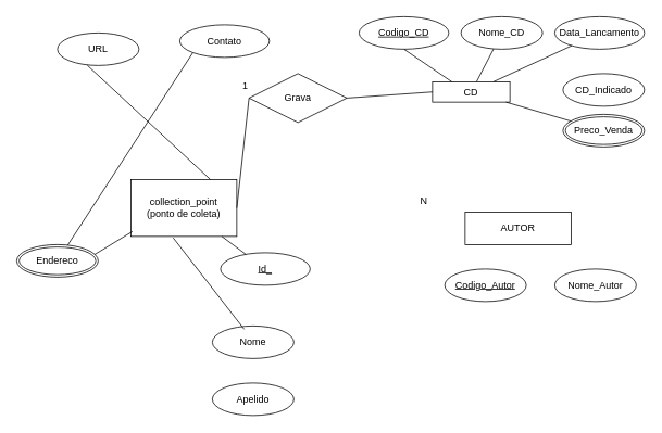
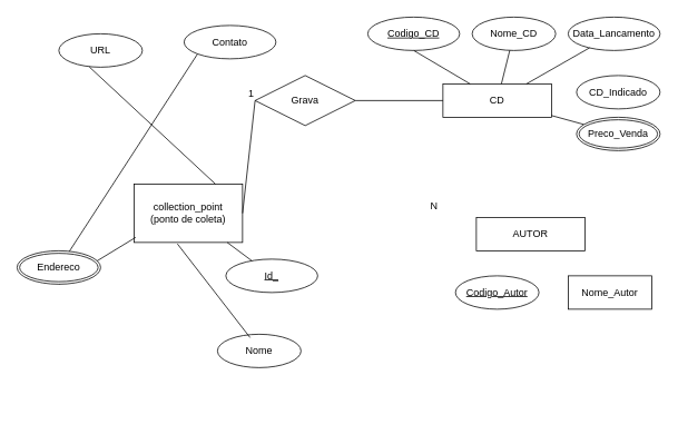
- <mxCell id="4" value="CD" style="whiteSpace=wrap;html=1;align=center;" parent="1" vertex="1"><mxGeometry x="530" y="100" width="95" height="25" as="geometry" /></mxCell>
+ <mxCell id="4" value="CD" style="whiteSpace=wrap;html=1;align=center;" parent="1" vertex="1"><mxGeometry x="530" y="100" width="130" height="40" as="geometry" /></mxCell>
- <mxCell id="31" value="Nome_Autor" style="ellipse;whiteSpace=wrap;html=1;align=center;" parent="1" vertex="1"><mxGeometry x="680" y="330" width="100" height="40" as="geometry" /></mxCell>
+ <mxCell id="31" value="Nome_Autor" style="whiteSpace=wrap;html=1;align=center;rounded=0;" parent="1" vertex="1"><mxGeometry x="680" y="330" width="100" height="40" as="geometry" /></mxCell>
- <mxCell id="32" value="Apelido" style="ellipse;whiteSpace=wrap;html=1;align=center;" vertex="1" parent="1"><mxGeometry x="260" y="470" width="100" height="40" as="geometry" /></mxCell>
